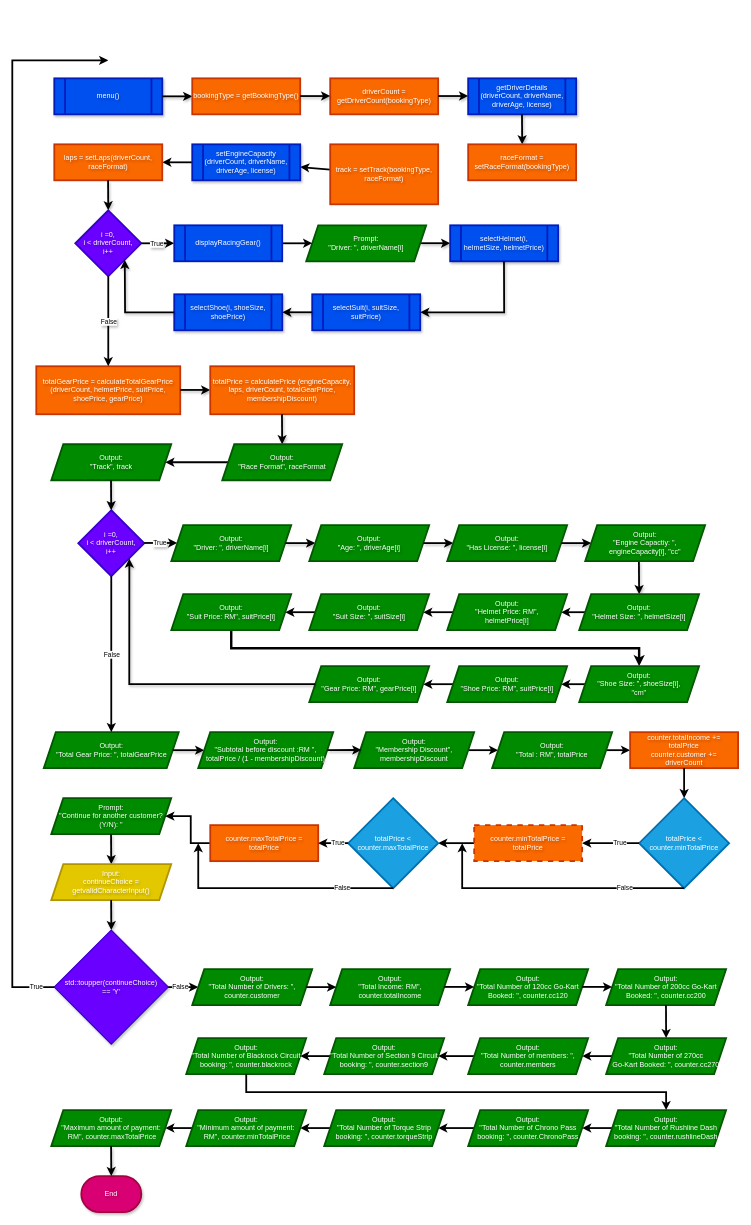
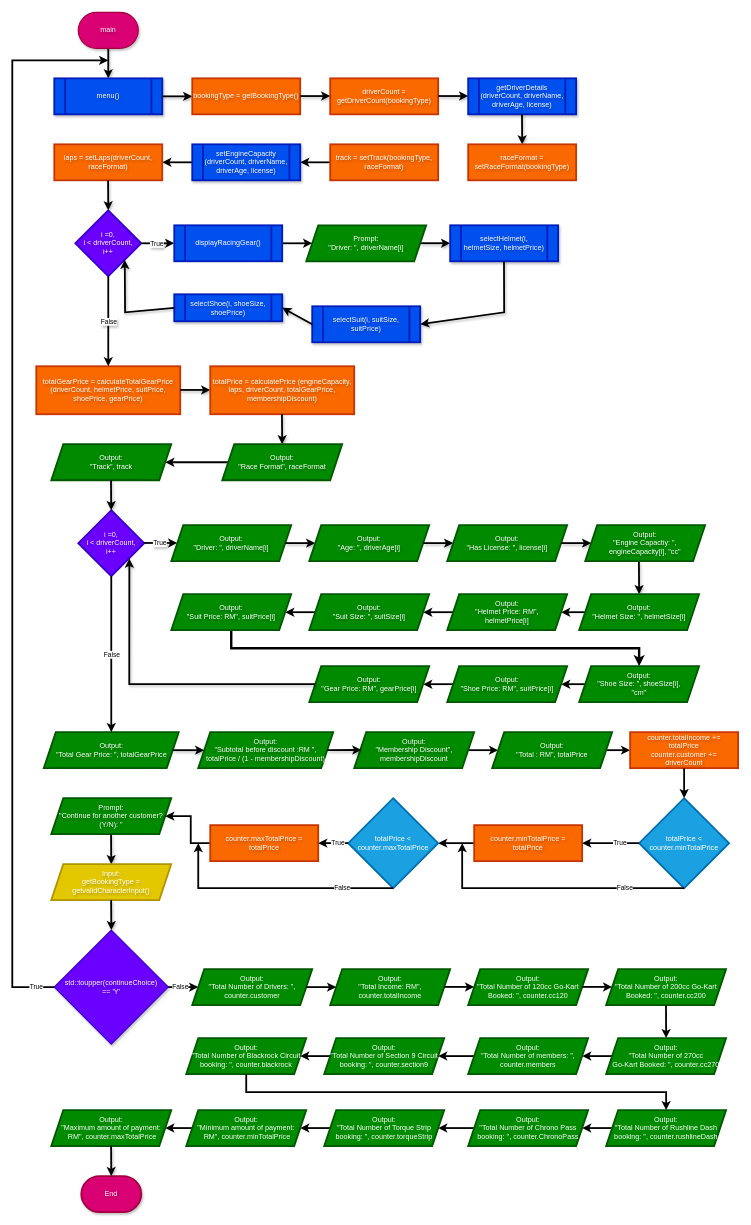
+ <mxCell id="3" value="main" style="strokeWidth=2;html=1;shape=mxgraph.flowchart.terminator;whiteSpace=wrap;fillColor=#d80073;strokeColor=#A50040;shadow=1;fontColor=#ffffff;textShadow=1;spacing=2;" parent="1" vertex="1"><mxGeometry x="130" y="20" width="100" height="60" as="geometry" /></mxCell>
+ <mxCell id="2" value="" style="edgeStyle=none;html=1;strokeWidth=3;shadow=1;textShadow=1;spacing=2;" parent="1" source="3" target="4" edge="1"><mxGeometry relative="1" as="geometry" /></mxCell>
- <mxCell id="13" value="track = setTrack(bookingType, raceFormat)" style="whiteSpace=wrap;html=1;fillColor=#fa6800;fontColor=#FFFFFF;strokeColor=#C73500;strokeWidth=3;textShadow=1;spacing=2;" parent="1" vertex="1"><mxGeometry x="550" y="240" width="180" height="100" as="geometry" /></mxCell>
+ <mxCell id="13" value="track = setTrack(bookingType, raceFormat)" style="whiteSpace=wrap;html=1;fillColor=#fa6800;fontColor=#FFFFFF;strokeColor=#C73500;strokeWidth=3;textShadow=1;spacing=2;" parent="1" vertex="1"><mxGeometry x="550" y="240" width="180" height="60" as="geometry" /></mxCell>
- <mxCell id="20" value="selectShoe(i, shoeSize, shoePrice)" style="shape=process;whiteSpace=wrap;html=1;backgroundOutline=1;strokeWidth=3;shadow=1;fillColor=#0050ef;strokeColor=#001DBC;fontColor=#ffffff;textShadow=1;spacing=2;" parent="1" vertex="1"><mxGeometry x="290" y="490" width="180" height="60" as="geometry" /></mxCell>
+ <mxCell id="20" value="selectShoe(i, shoeSize, shoePrice)" style="shape=process;whiteSpace=wrap;html=1;backgroundOutline=1;strokeWidth=3;shadow=1;fillColor=#0050ef;strokeColor=#001DBC;fontColor=#ffffff;textShadow=1;spacing=2;" parent="1" vertex="1"><mxGeometry x="290" y="490" width="180" height="45" as="geometry" /></mxCell>
- <mxCell id="19" value="selectSuit(i, suitSize, suitPrice)" style="shape=process;whiteSpace=wrap;html=1;backgroundOutline=1;strokeWidth=3;shadow=1;fillColor=#0050ef;strokeColor=#001DBC;fontColor=#ffffff;textShadow=1;spacing=2;" parent="1" vertex="1"><mxGeometry x="520" y="490" width="180" height="60" as="geometry" /></mxCell>
+ <mxCell id="19" value="selectSuit(i, suitSize, suitPrice)" style="shape=process;whiteSpace=wrap;html=1;backgroundOutline=1;strokeWidth=3;shadow=1;fillColor=#0050ef;strokeColor=#001DBC;fontColor=#ffffff;textShadow=1;spacing=2;" parent="1" vertex="1"><mxGeometry x="520" y="510" width="180" height="60" as="geometry" /></mxCell>
- <mxCell id="109" value="counter.minTotalPrice =&lt;br&gt;totalPrice" style="whiteSpace=wrap;html=1;fillColor=#fa6800;fontColor=#FFFFFF;strokeColor=#C73500;strokeWidth=3;textShadow=1;spacing=2;dashed=1;" parent="1" vertex="1"><mxGeometry x="790" y="1375" width="180" height="60" as="geometry" /></mxCell>
+ <mxCell id="109" value="counter.minTotalPrice =&lt;br&gt;totalPrice" style="whiteSpace=wrap;html=1;fillColor=#fa6800;fontColor=#FFFFFF;strokeColor=#C73500;strokeWidth=3;textShadow=1;spacing=2;" parent="1" vertex="1"><mxGeometry x="790" y="1375" width="180" height="60" as="geometry" /></mxCell>
- <mxCell id="75" value="Input:&lt;br&gt;continueChoice =&lt;br&gt;getvalidCharacterInput()" style="shape=parallelogram;perimeter=parallelogramPerimeter;whiteSpace=wrap;html=1;fixedSize=1;fillColor=#e3c800;fontColor=#FFFFFF;strokeColor=#B09500;textShadow=1;spacing=2;strokeWidth=3;" parent="1" vertex="1"><mxGeometry x="85" y="1440" width="200" height="60" as="geometry" /></mxCell>
+ <mxCell id="75" value="Input:&lt;br&gt;getBookingType =&lt;br&gt;getvalidCharacterInput()" style="shape=parallelogram;perimeter=parallelogramPerimeter;whiteSpace=wrap;html=1;fixedSize=1;fillColor=#e3c800;fontColor=#FFFFFF;strokeColor=#B09500;textShadow=1;spacing=2;strokeWidth=3;" parent="1" vertex="1"><mxGeometry x="85" y="1440" width="200" height="60" as="geometry" /></mxCell>
